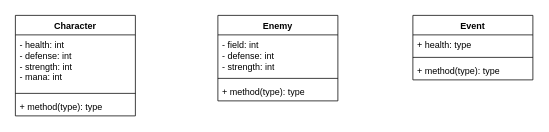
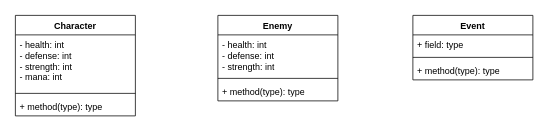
- <mxCell id="11" value="+ health: type" style="text;strokeColor=none;fillColor=none;align=left;verticalAlign=top;spacingLeft=4;spacingRight=4;overflow=hidden;rotatable=0;points=[[0,0.5],[1,0.5]];portConstraint=eastwest;whiteSpace=wrap;html=1;" parent="10" vertex="1"><mxGeometry y="26" width="160" height="26" as="geometry" /></mxCell>
+ <mxCell id="11" value="+ field: type" style="text;strokeColor=none;fillColor=none;align=left;verticalAlign=top;spacingLeft=4;spacingRight=4;overflow=hidden;rotatable=0;points=[[0,0.5],[1,0.5]];portConstraint=eastwest;whiteSpace=wrap;html=1;" parent="10" vertex="1"><mxGeometry y="26" width="160" height="26" as="geometry" /></mxCell>
- <mxCell id="7" value="&lt;div&gt;- field: int&lt;/div&gt;&lt;div&gt;- defense: int&lt;/div&gt;&lt;div&gt;- strength: int&lt;br&gt;&lt;/div&gt;" style="text;strokeColor=none;fillColor=none;align=left;verticalAlign=top;spacingLeft=4;spacingRight=4;overflow=hidden;rotatable=0;points=[[0,0.5],[1,0.5]];portConstraint=eastwest;whiteSpace=wrap;html=1;" parent="6" vertex="1"><mxGeometry y="26" width="160" height="54" as="geometry" /></mxCell>
+ <mxCell id="7" value="&lt;div&gt;- health: int&lt;/div&gt;&lt;div&gt;- defense: int&lt;/div&gt;&lt;div&gt;- strength: int&lt;br&gt;&lt;/div&gt;" style="text;strokeColor=none;fillColor=none;align=left;verticalAlign=top;spacingLeft=4;spacingRight=4;overflow=hidden;rotatable=0;points=[[0,0.5],[1,0.5]];portConstraint=eastwest;whiteSpace=wrap;html=1;" parent="6" vertex="1"><mxGeometry y="26" width="160" height="54" as="geometry" /></mxCell>
